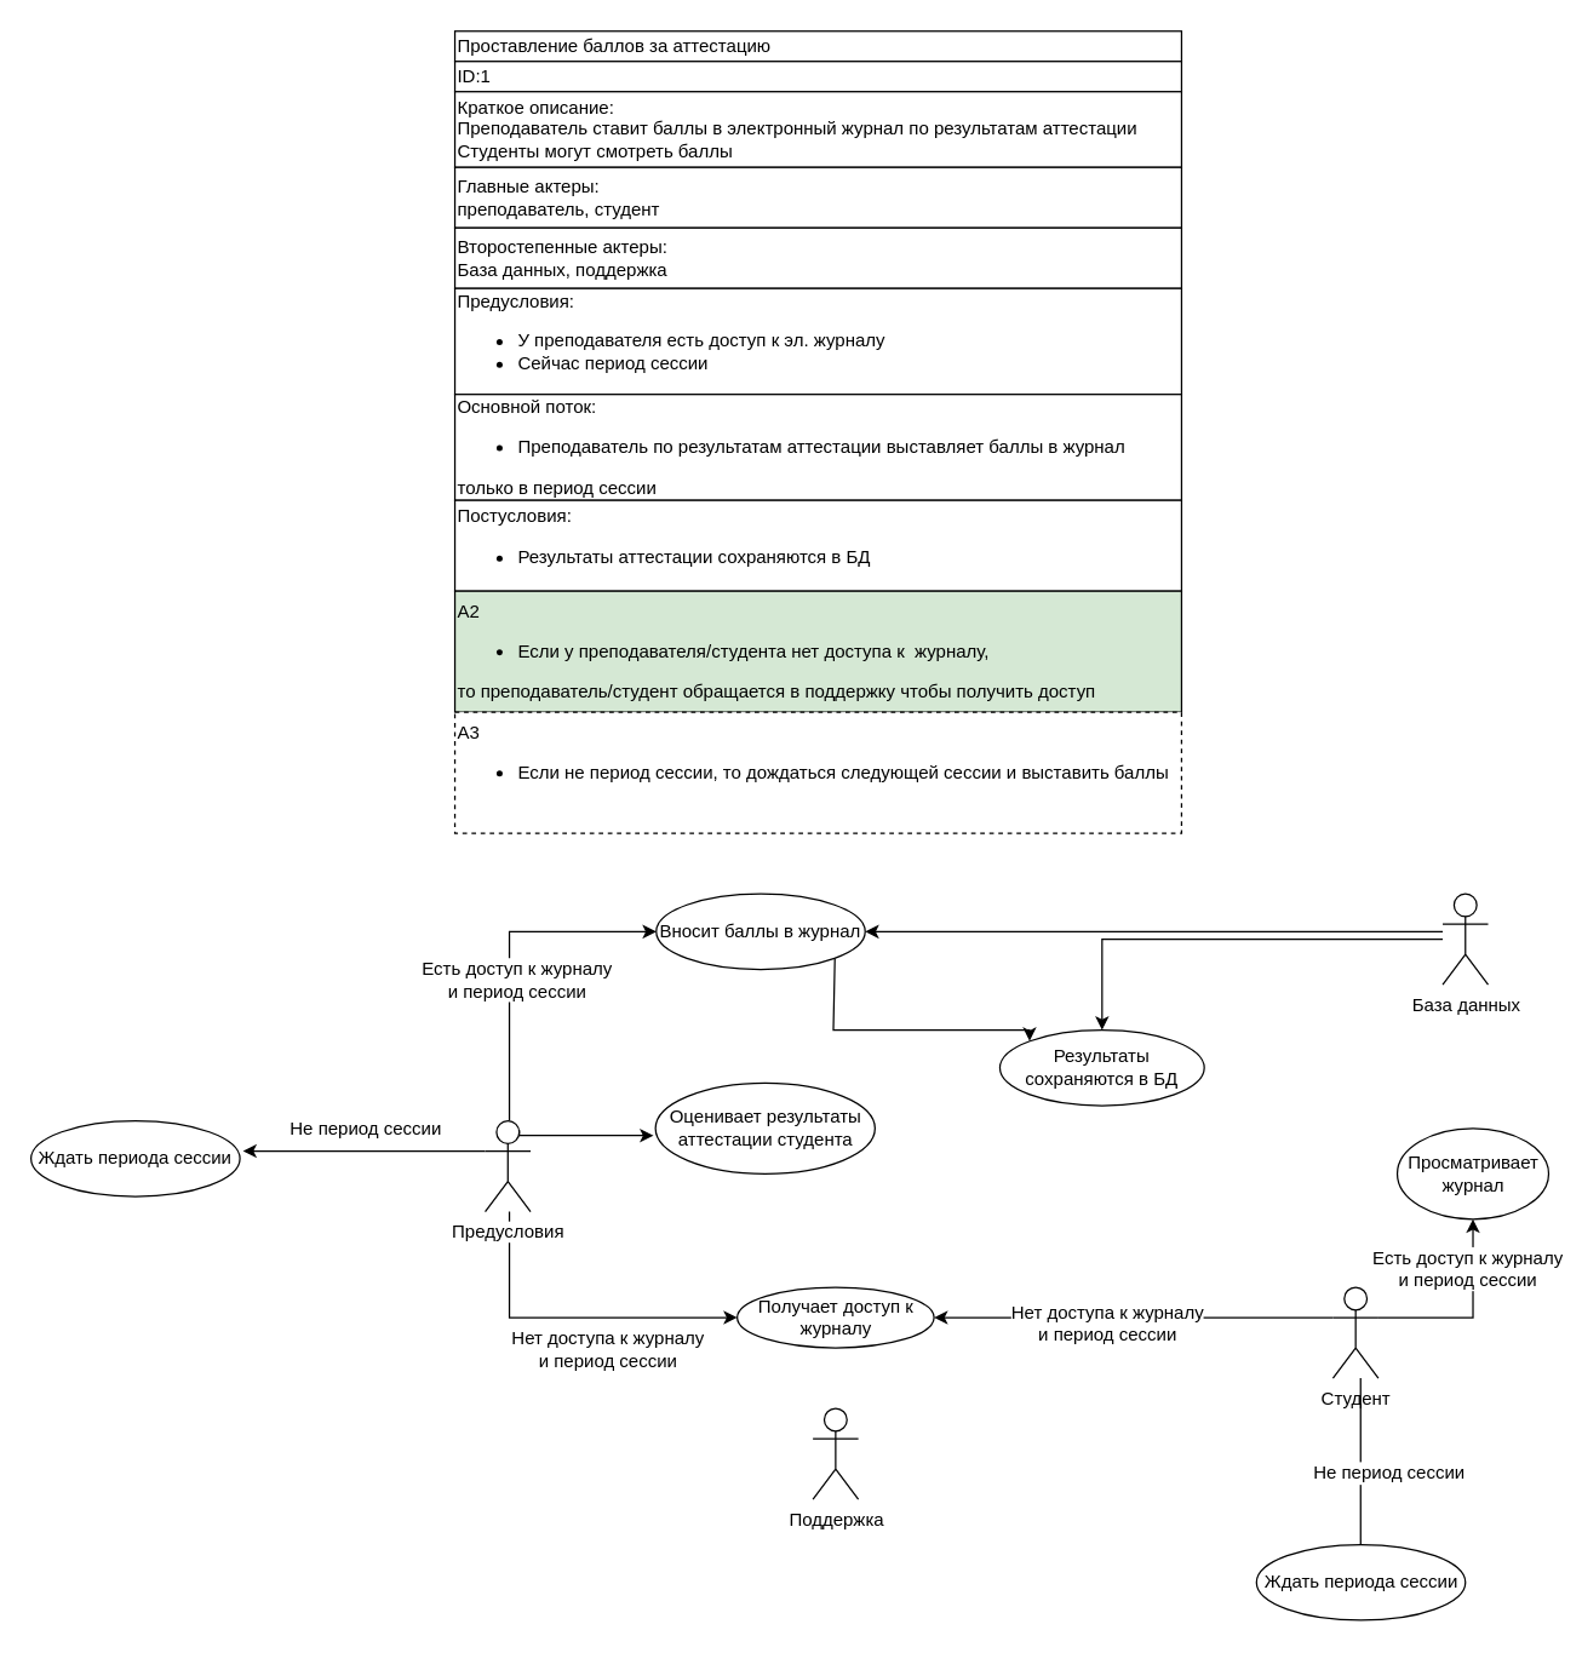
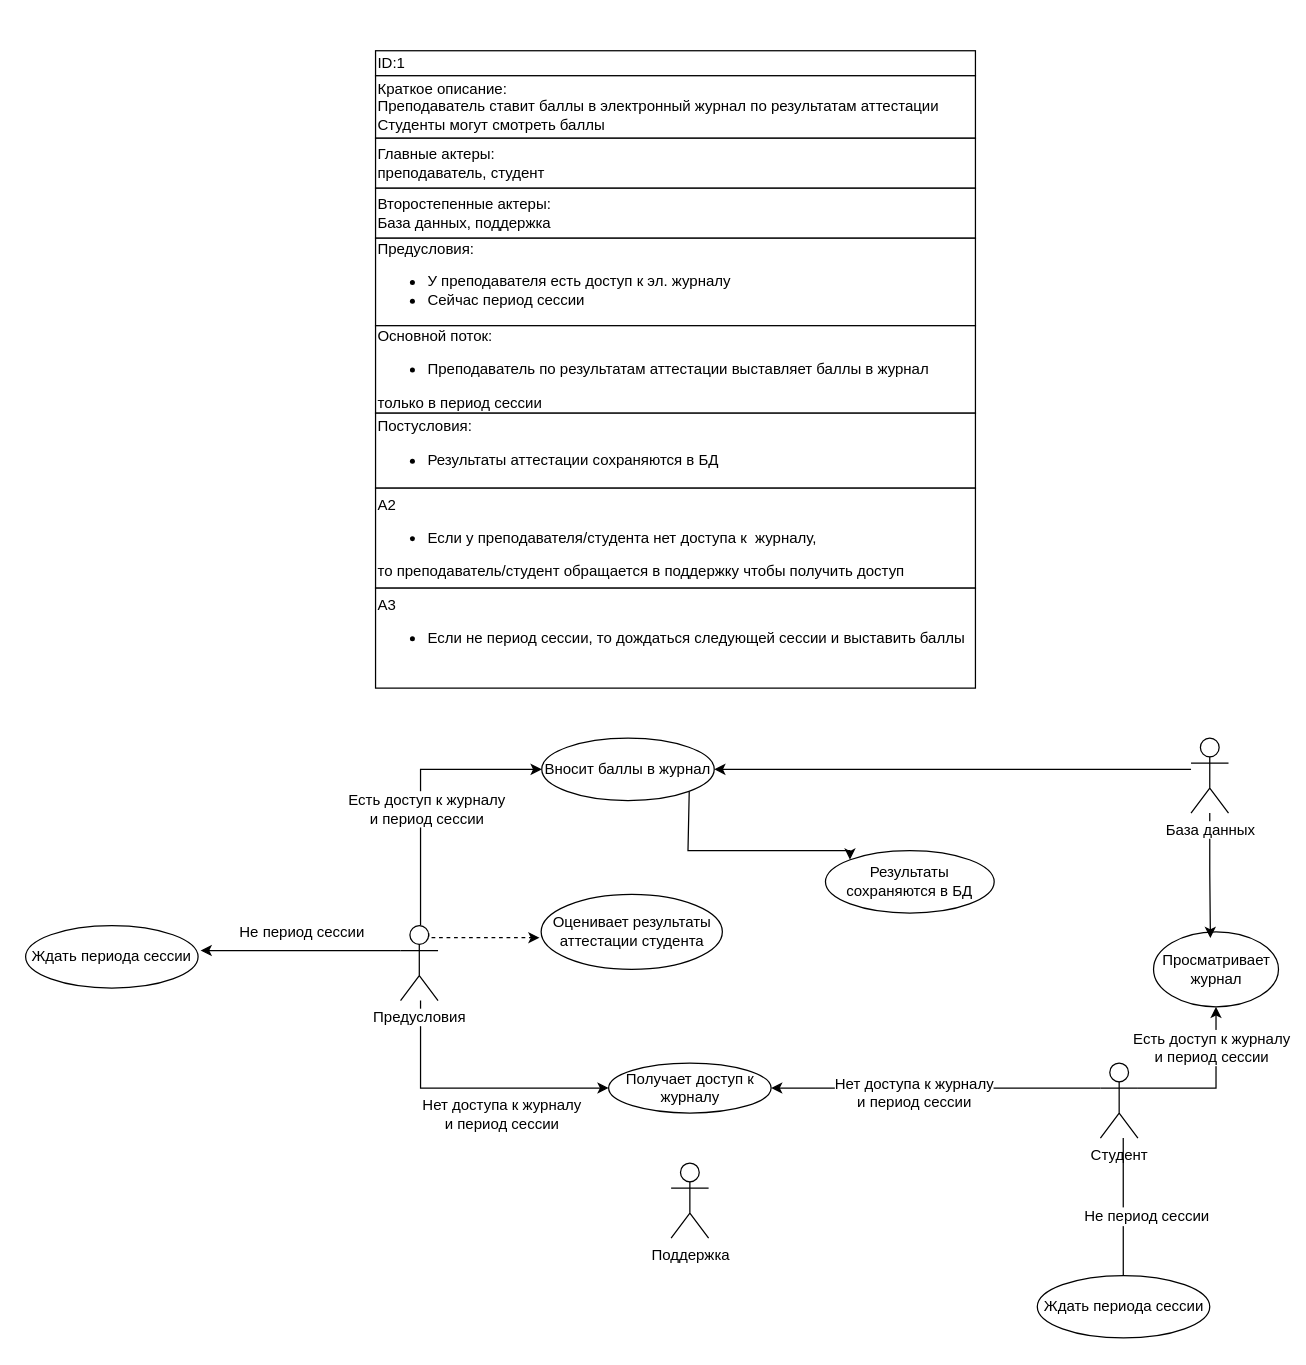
- <mxCell id="2" value="Проставление баллов за аттестацию&amp;nbsp;" style="html=1;strokeWidth=1;align=left;" vertex="1" parent="1"><mxGeometry x="300" y="20" width="480" height="20" as="geometry" /></mxCell>
- <mxCell id="10" value="А2&lt;br&gt;&lt;ul&gt;&lt;li&gt;Если у преподавателя/студента нет доступа к&amp;nbsp; журналу,&amp;nbsp;&lt;/li&gt;&lt;/ul&gt;&lt;span&gt;то преподаватель/студент обращается в поддержку чтобы получить доступ&lt;br&gt;&lt;/span&gt;" style="html=1;strokeWidth=1;align=left;fillColor=#d5e8d4;" vertex="1" parent="1"><mxGeometry x="300" y="390" width="480" height="80" as="geometry" /></mxCell>
+ <mxCell id="10" value="А2&lt;br&gt;&lt;ul&gt;&lt;li&gt;Если у преподавателя/студента нет доступа к&amp;nbsp; журналу,&amp;nbsp;&lt;/li&gt;&lt;/ul&gt;&lt;span&gt;то преподаватель/студент обращается в поддержку чтобы получить доступ&lt;br&gt;&lt;/span&gt;" style="html=1;strokeWidth=1;align=left;" vertex="1" parent="1"><mxGeometry x="300" y="390" width="480" height="80" as="geometry" /></mxCell>
- <mxCell id="11" value="А3&lt;br&gt;&lt;ul&gt;&lt;li&gt;Если не период сессии, то дождаться следующей сессии и выставить баллы&lt;/li&gt;&lt;/ul&gt;&lt;span&gt;&lt;br&gt;&lt;/span&gt;" style="html=1;strokeWidth=1;align=left;dashed=1;" vertex="1" parent="1"><mxGeometry x="300" y="470" width="480" height="80" as="geometry" /></mxCell>
+ <mxCell id="11" value="А3&lt;br&gt;&lt;ul&gt;&lt;li&gt;Если не период сессии, то дождаться следующей сессии и выставить баллы&lt;/li&gt;&lt;/ul&gt;&lt;span&gt;&lt;br&gt;&lt;/span&gt;" style="html=1;strokeWidth=1;align=left;" vertex="1" parent="1"><mxGeometry x="300" y="470" width="480" height="80" as="geometry" /></mxCell>
- <mxCell id="33" value="" style="edgeStyle=orthogonalEdgeStyle;rounded=0;orthogonalLoop=1;jettySize=auto;html=1;fontSize=12;" edge="1" parent="1" source="34" target="17"><mxGeometry relative="1" as="geometry"><mxPoint x="968" y="740" as="targetPoint" /></mxGeometry></mxCell>
+ <mxCell id="33" value="" style="edgeStyle=orthogonalEdgeStyle;rounded=0;orthogonalLoop=1;jettySize=auto;html=1;fontSize=12;entryX=0.455;entryY=0.083;entryDx=0;entryDy=0;entryPerimeter=0;" edge="1" parent="1" source="34" target="14"><mxGeometry relative="1" as="geometry"><mxPoint x="968" y="740" as="targetPoint" /></mxGeometry></mxCell>
- <mxCell id="22" value="" style="edgeStyle=orthogonalEdgeStyle;rounded=0;orthogonalLoop=1;jettySize=auto;html=1;fontSize=12;entryX=-0.009;entryY=0.578;entryDx=0;entryDy=0;entryPerimeter=0;exitX=0.75;exitY=0.1;exitDx=0;exitDy=0;exitPerimeter=0;" edge="1" parent="1" source="25" target="16"><mxGeometry relative="1" as="geometry"><mxPoint x="430" y="770" as="targetPoint" /><Array as="points"><mxPoint x="343" y="750" /></Array></mxGeometry></mxCell>
+ <mxCell id="22" value="" style="edgeStyle=orthogonalEdgeStyle;rounded=0;orthogonalLoop=1;jettySize=auto;html=1;fontSize=12;entryX=-0.009;entryY=0.578;entryDx=0;entryDy=0;entryPerimeter=0;exitX=0.75;exitY=0.1;exitDx=0;exitDy=0;exitPerimeter=0;dashed=1;" edge="1" parent="1" source="25" target="16"><mxGeometry relative="1" as="geometry"><mxPoint x="430" y="770" as="targetPoint" /><Array as="points"><mxPoint x="343" y="750" /></Array></mxGeometry></mxCell>
